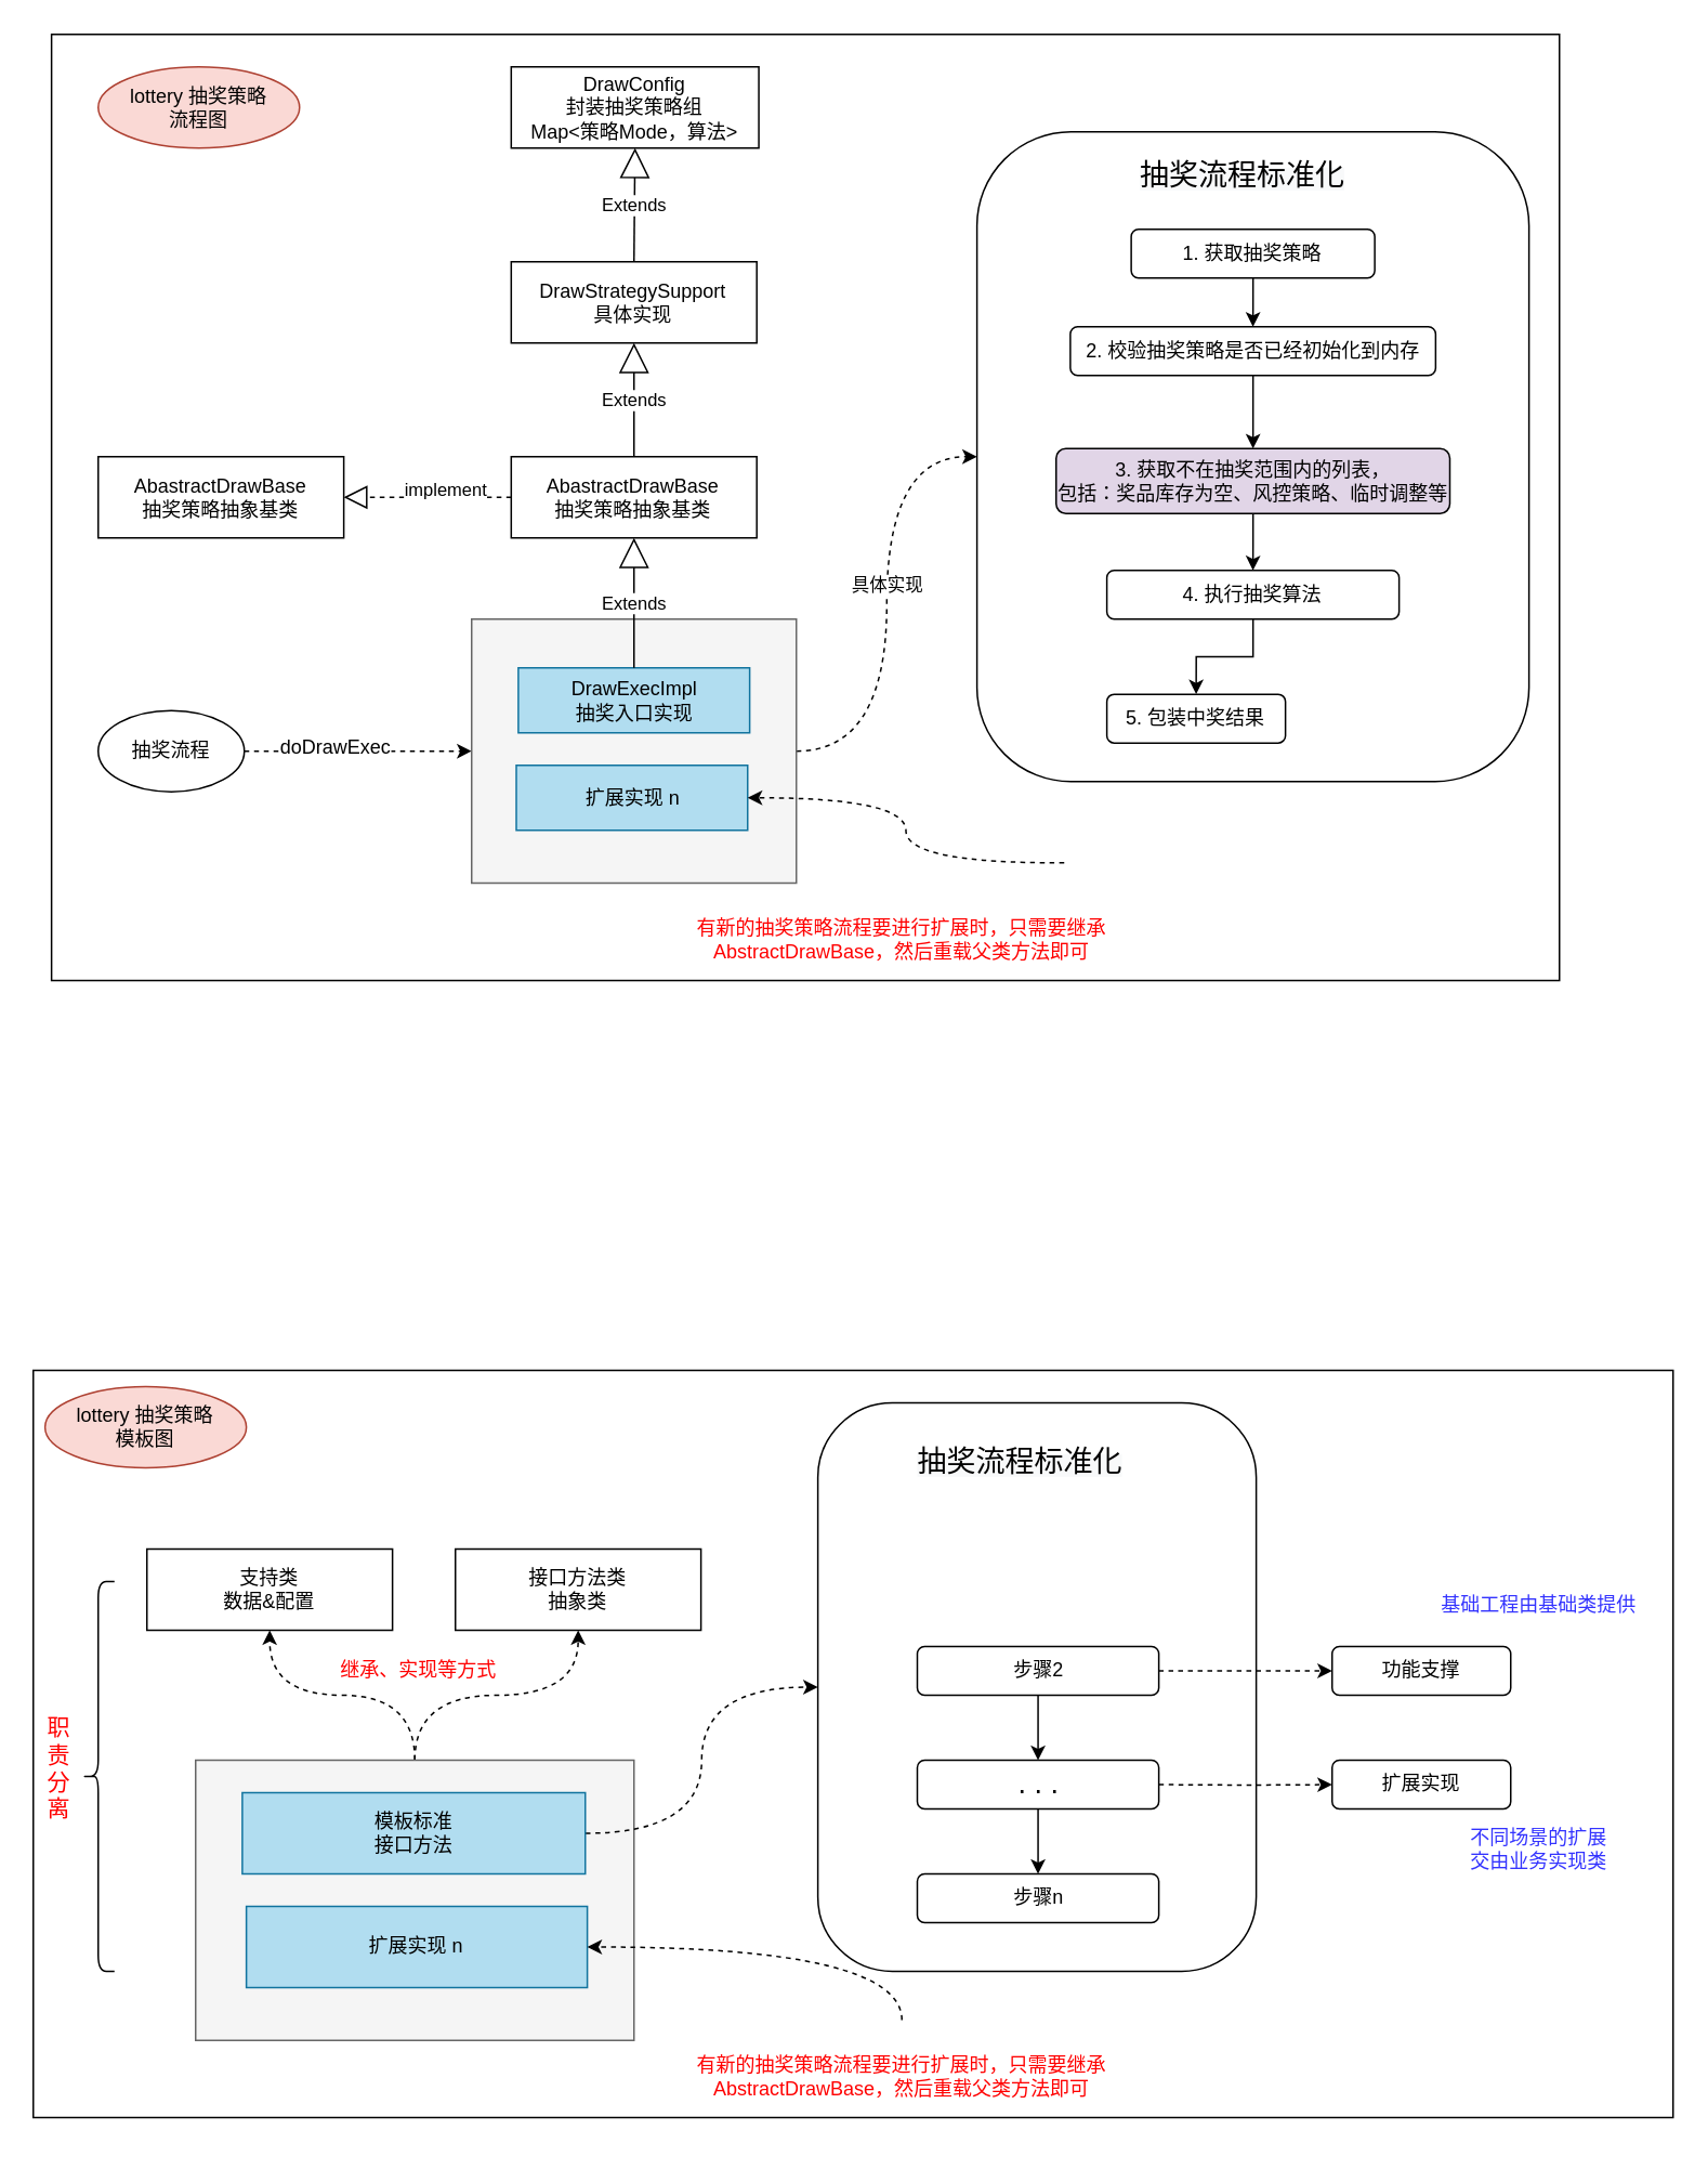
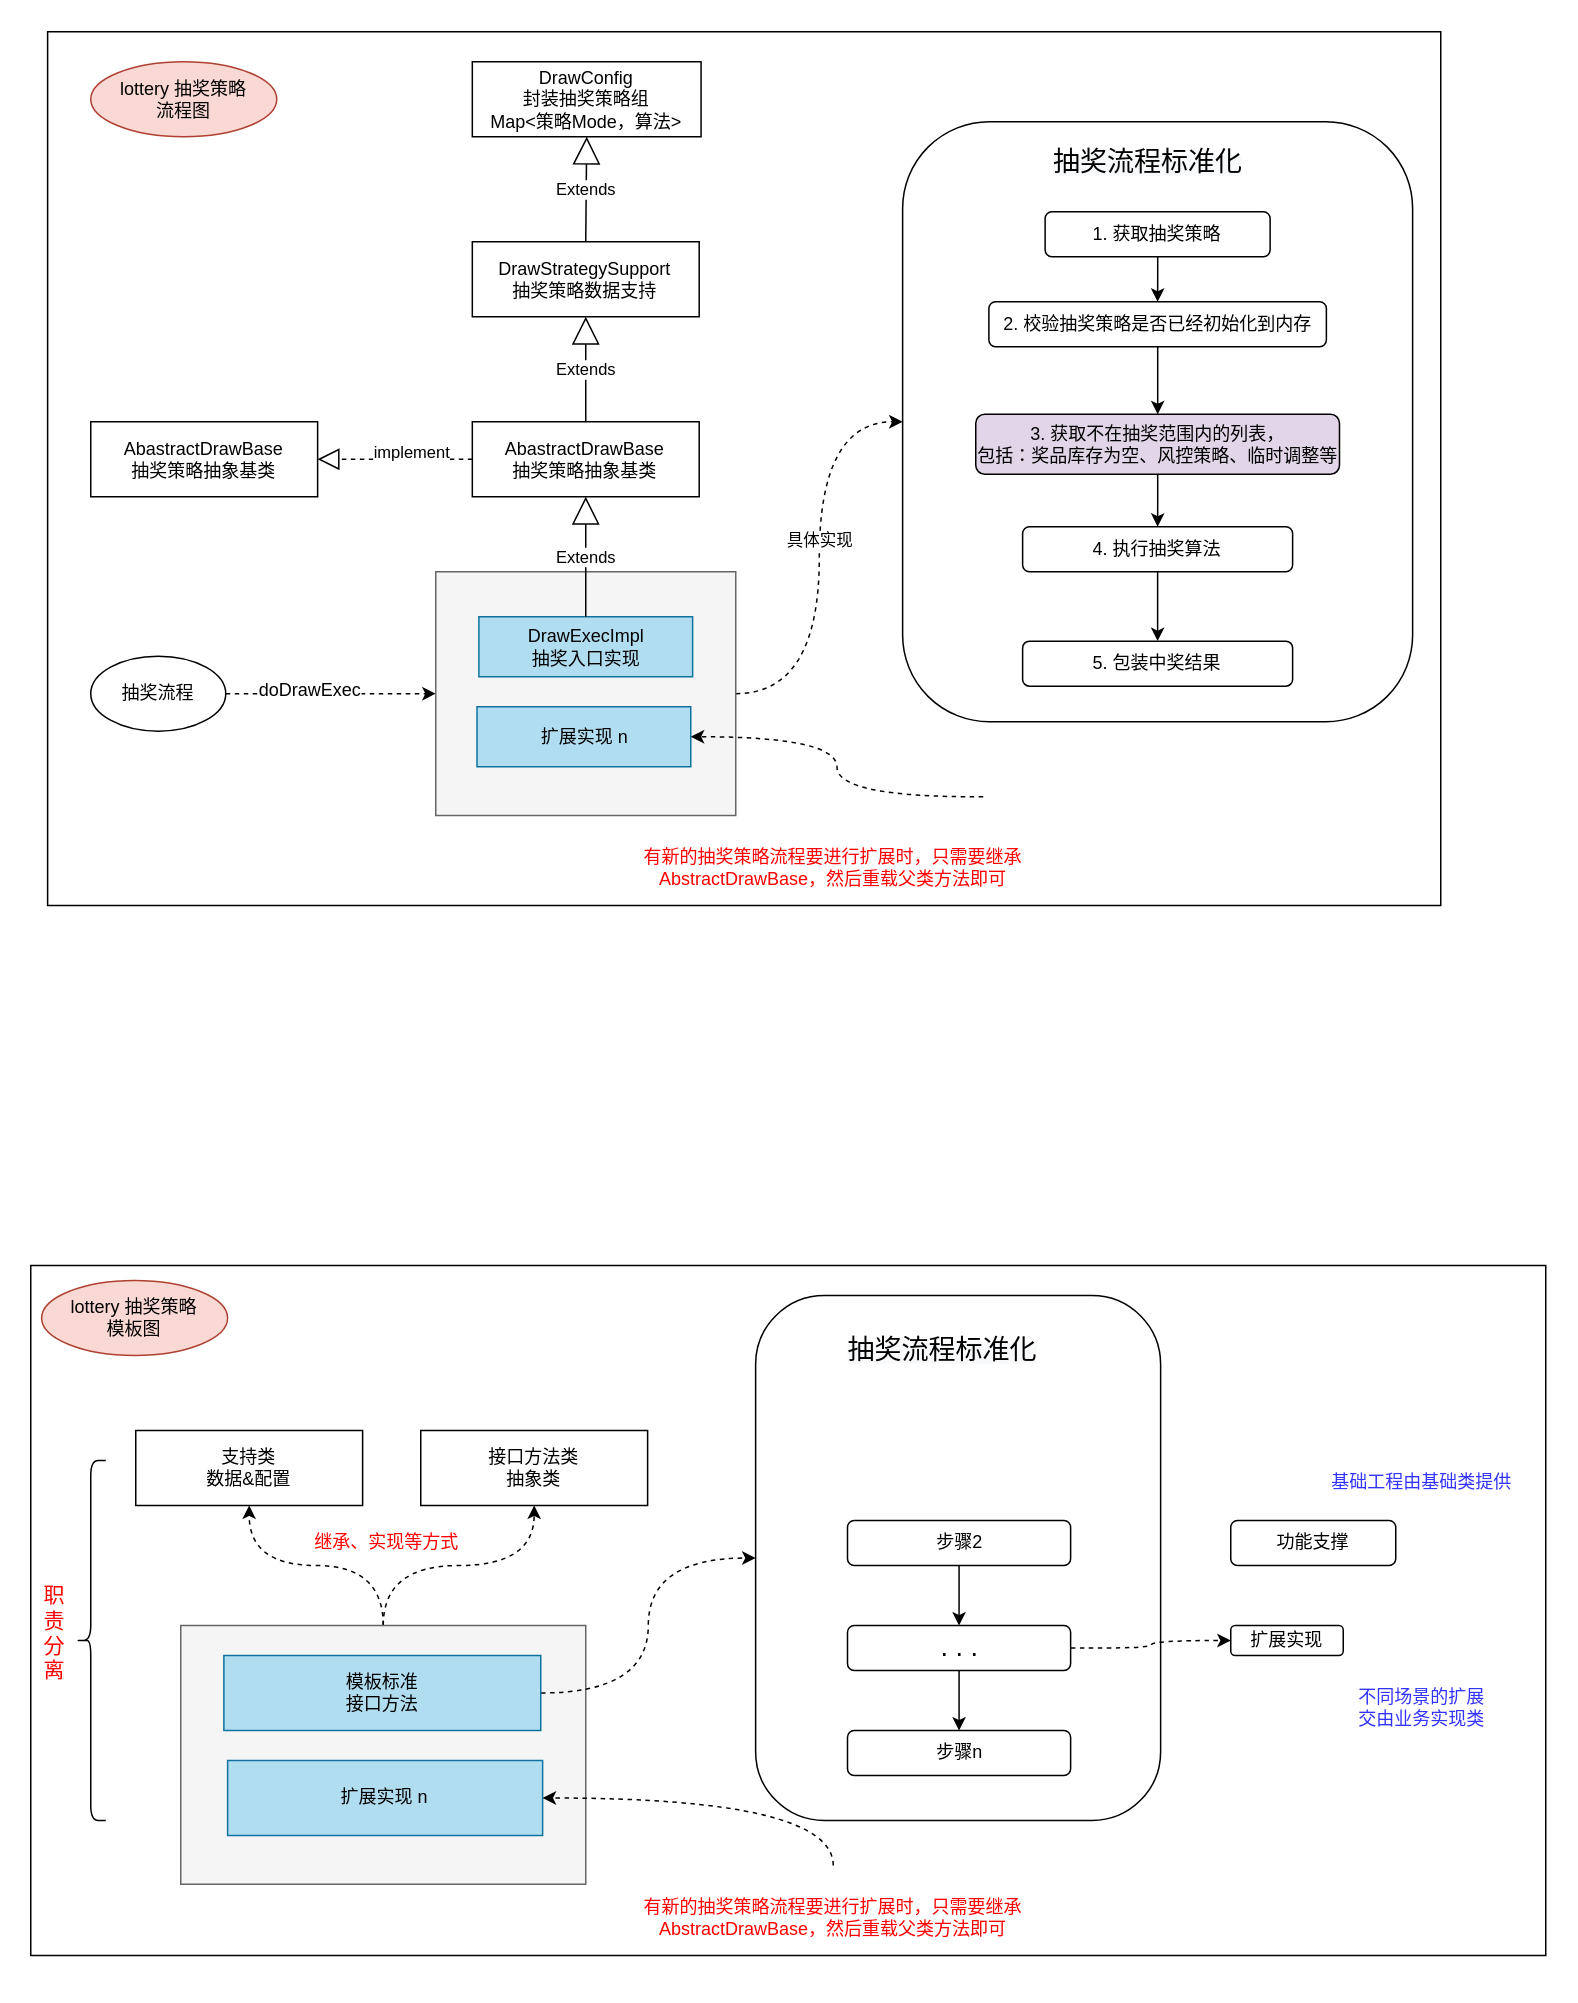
- <mxCell id="11" value="DrawStrategySupport&lt;br&gt;具体实现" style="rounded=0;whiteSpace=wrap;html=1;" parent="1" vertex="1"><mxGeometry x="314.38" y="160.5" width="151.25" height="50" as="geometry" /></mxCell>
+ <mxCell id="11" value="DrawStrategySupport&lt;br&gt;抽奖策略数据支持" style="rounded=0;whiteSpace=wrap;html=1;" parent="1" vertex="1"><mxGeometry x="314.38" y="160.5" width="151.25" height="50" as="geometry" /></mxCell>
- <mxCell id="25" value="5. 包装中奖结果" style="rounded=1;whiteSpace=wrap;html=1;" parent="20" vertex="1"><mxGeometry x="31.25" y="286.25" width="110" height="30" as="geometry" /></mxCell>
+ <mxCell id="25" value="5. 包装中奖结果" style="rounded=1;whiteSpace=wrap;html=1;" parent="20" vertex="1"><mxGeometry x="31.25" y="286.25" width="180" height="30" as="geometry" /></mxCell>
- <mxCell id="50" style="edgeStyle=orthogonalEdgeStyle;curved=1;rounded=0;orthogonalLoop=1;jettySize=auto;html=1;dashed=1;entryX=0;entryY=0.5;entryDx=0;entryDy=0;" parent="1" source="51" target="56" edge="1"><mxGeometry relative="1" as="geometry"><mxPoint x="800" y="1028" as="targetPoint" /></mxGeometry></mxCell>
- <mxCell id="58" value="扩展实现" style="rounded=1;whiteSpace=wrap;html=1;" parent="1" vertex="1"><mxGeometry x="820" y="1083" width="110" height="30" as="geometry" /></mxCell>
+ <mxCell id="58" value="扩展实现" style="rounded=1;whiteSpace=wrap;html=1;" parent="1" vertex="1"><mxGeometry x="820" y="1083" width="75" height="20" as="geometry" /></mxCell>
